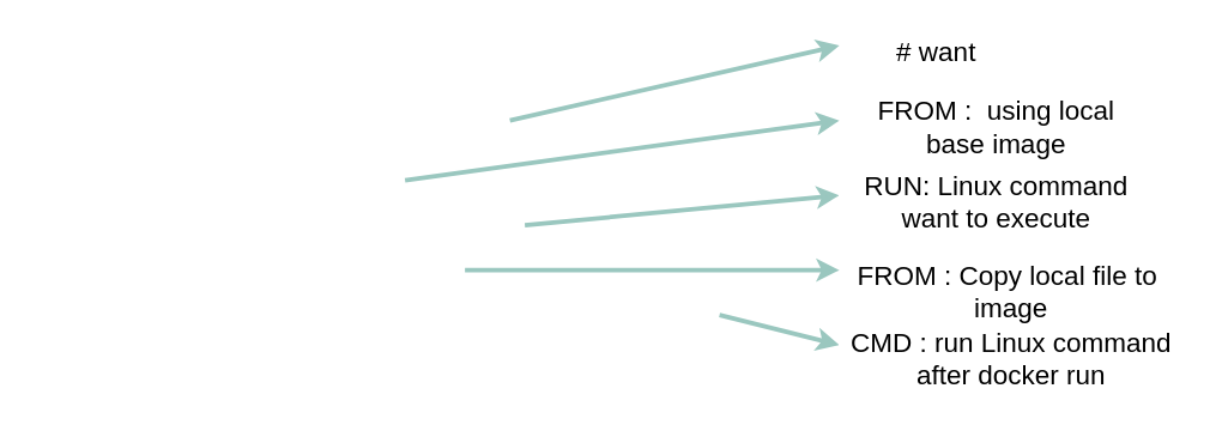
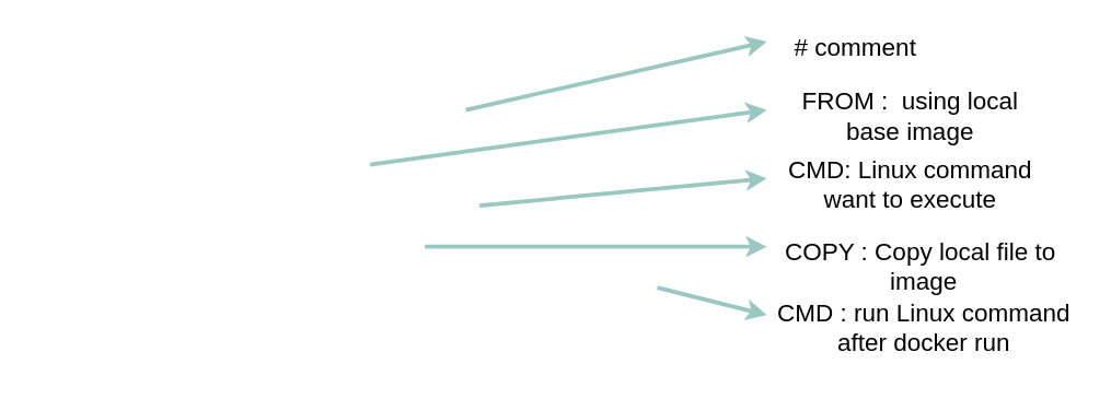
- <mxCell id="8" value="&lt;font style=&quot;font-size: 18px&quot;&gt;# want&lt;/font&gt;" style="text;html=1;strokeColor=#FFFFFF;fillColor=none;align=center;verticalAlign=middle;whiteSpace=wrap;rounded=0;" vertex="1" parent="1"><mxGeometry x="570" y="20" width="110" height="30" as="geometry" /></mxCell>
+ <mxCell id="8" value="&lt;font style=&quot;font-size: 18px&quot;&gt;# comment&lt;/font&gt;" style="text;html=1;strokeColor=#FFFFFF;fillColor=none;align=center;verticalAlign=middle;whiteSpace=wrap;rounded=0;" vertex="1" parent="1"><mxGeometry x="570" y="20" width="110" height="30" as="geometry" /></mxCell>
- <mxCell id="10" value="&lt;font style=&quot;font-size: 18px&quot;&gt;RUN: Linux command want to execute&lt;/font&gt;" style="text;html=1;strokeColor=#FFFFFF;fillColor=none;align=center;verticalAlign=middle;whiteSpace=wrap;rounded=0;" vertex="1" parent="1"><mxGeometry x="560" y="120" width="210" height="30" as="geometry" /></mxCell>
+ <mxCell id="10" value="&lt;font style=&quot;font-size: 18px&quot;&gt;CMD: Linux command want to execute&lt;/font&gt;" style="text;html=1;strokeColor=#FFFFFF;fillColor=none;align=center;verticalAlign=middle;whiteSpace=wrap;rounded=0;" vertex="1" parent="1"><mxGeometry x="560" y="120" width="210" height="30" as="geometry" /></mxCell>
- <mxCell id="11" value="&lt;font style=&quot;font-size: 18px&quot;&gt;FROM : Copy local file to&amp;nbsp; image&lt;/font&gt;" style="text;html=1;strokeColor=#FFFFFF;fillColor=none;align=center;verticalAlign=middle;whiteSpace=wrap;rounded=0;" vertex="1" parent="1"><mxGeometry x="570" y="180" width="210" height="30" as="geometry" /></mxCell>
+ <mxCell id="11" value="&lt;font style=&quot;font-size: 18px&quot;&gt;COPY : Copy local file to&amp;nbsp; image&lt;/font&gt;" style="text;html=1;strokeColor=#FFFFFF;fillColor=none;align=center;verticalAlign=middle;whiteSpace=wrap;rounded=0;" vertex="1" parent="1"><mxGeometry x="570" y="180" width="210" height="30" as="geometry" /></mxCell>
